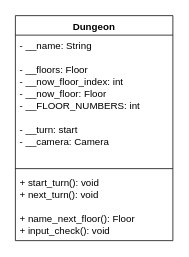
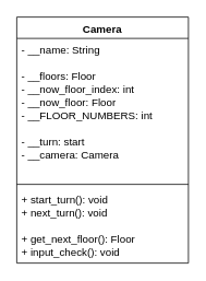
- <mxCell id="2" value="Dungeon" style="swimlane;fontStyle=1;align=center;verticalAlign=top;childLayout=stackLayout;horizontal=1;startSize=26;horizontalStack=0;resizeParent=1;resizeParentMax=0;resizeLast=0;collapsible=1;marginBottom=0;fontSize=13;" parent="1" vertex="1"><mxGeometry x="20" y="20" width="210" height="300" as="geometry"><mxRectangle x="60" y="70" width="90" height="26" as="alternateBounds" /></mxGeometry></mxCell>
+ <mxCell id="2" value="Camera" style="swimlane;fontStyle=1;align=center;verticalAlign=top;childLayout=stackLayout;horizontal=1;startSize=26;horizontalStack=0;resizeParent=1;resizeParentMax=0;resizeLast=0;collapsible=1;marginBottom=0;fontSize=13;" parent="1" vertex="1"><mxGeometry x="20" y="20" width="210" height="300" as="geometry"><mxRectangle x="60" y="70" width="90" height="26" as="alternateBounds" /></mxGeometry></mxCell>
- <mxCell id="5" value="+ start_turn(): void&#10;+ next_turn(): void&#10;&#10;+ name_next_floor(): Floor&#10;+ input_check(): void " style="text;strokeColor=none;fillColor=none;align=left;verticalAlign=top;spacingLeft=4;spacingRight=4;overflow=hidden;rotatable=0;points=[[0,0.5],[1,0.5]];portConstraint=eastwest;fontSize=13;" parent="2" vertex="1"><mxGeometry y="208" width="210" height="92" as="geometry" /></mxCell>
+ <mxCell id="5" value="+ start_turn(): void&#10;+ next_turn(): void&#10;&#10;+ get_next_floor(): Floor&#10;+ input_check(): void " style="text;strokeColor=none;fillColor=none;align=left;verticalAlign=top;spacingLeft=4;spacingRight=4;overflow=hidden;rotatable=0;points=[[0,0.5],[1,0.5]];portConstraint=eastwest;fontSize=13;" parent="2" vertex="1"><mxGeometry y="208" width="210" height="92" as="geometry" /></mxCell>
